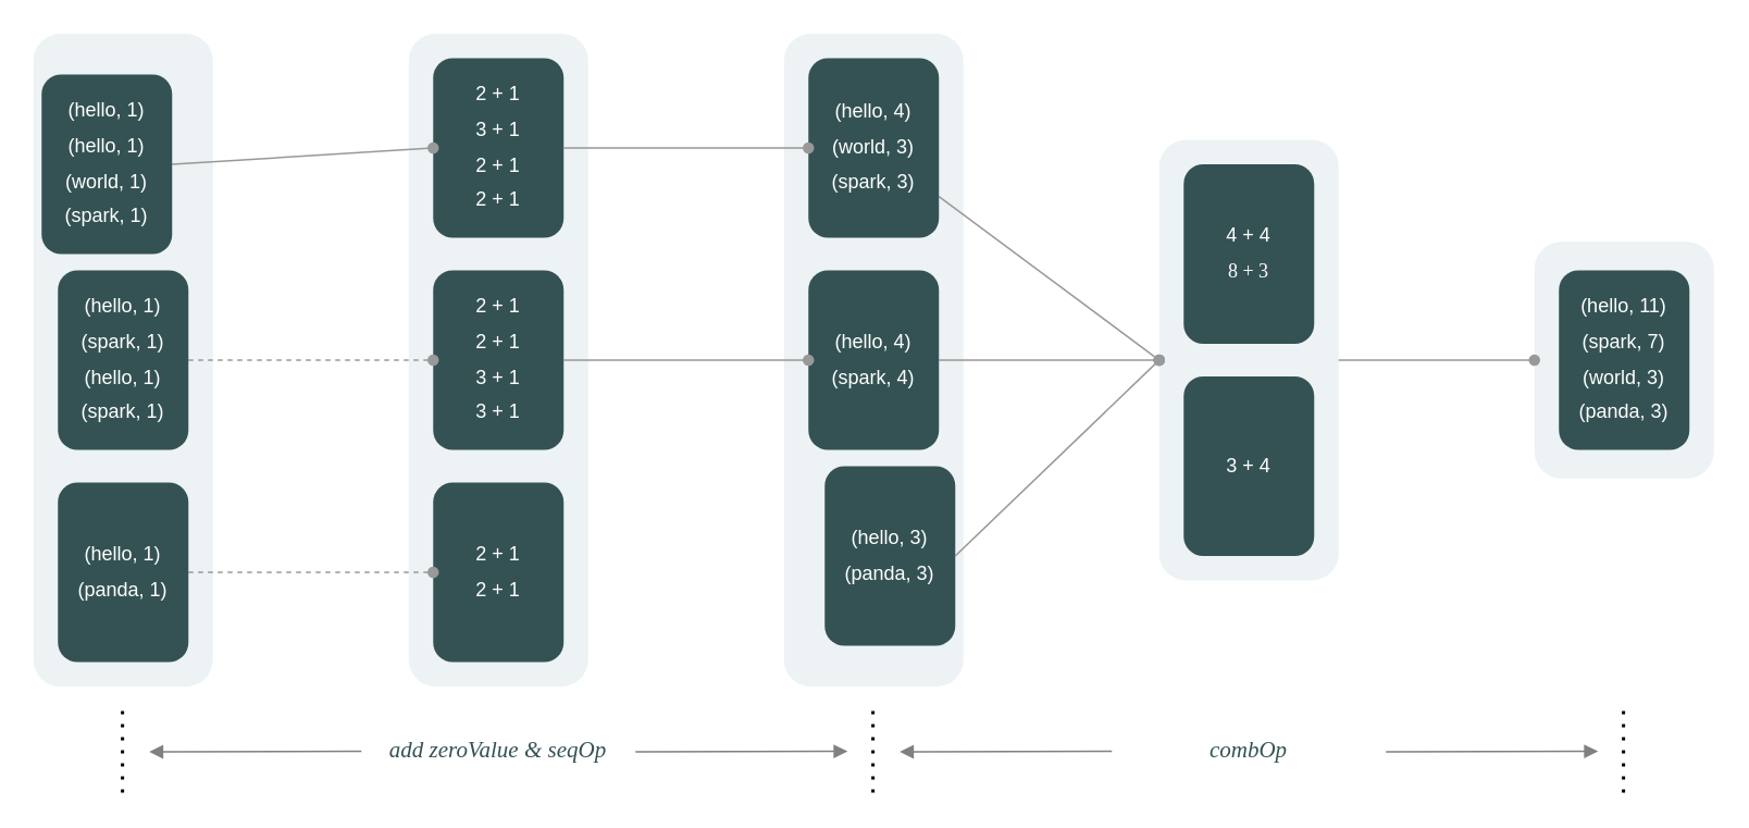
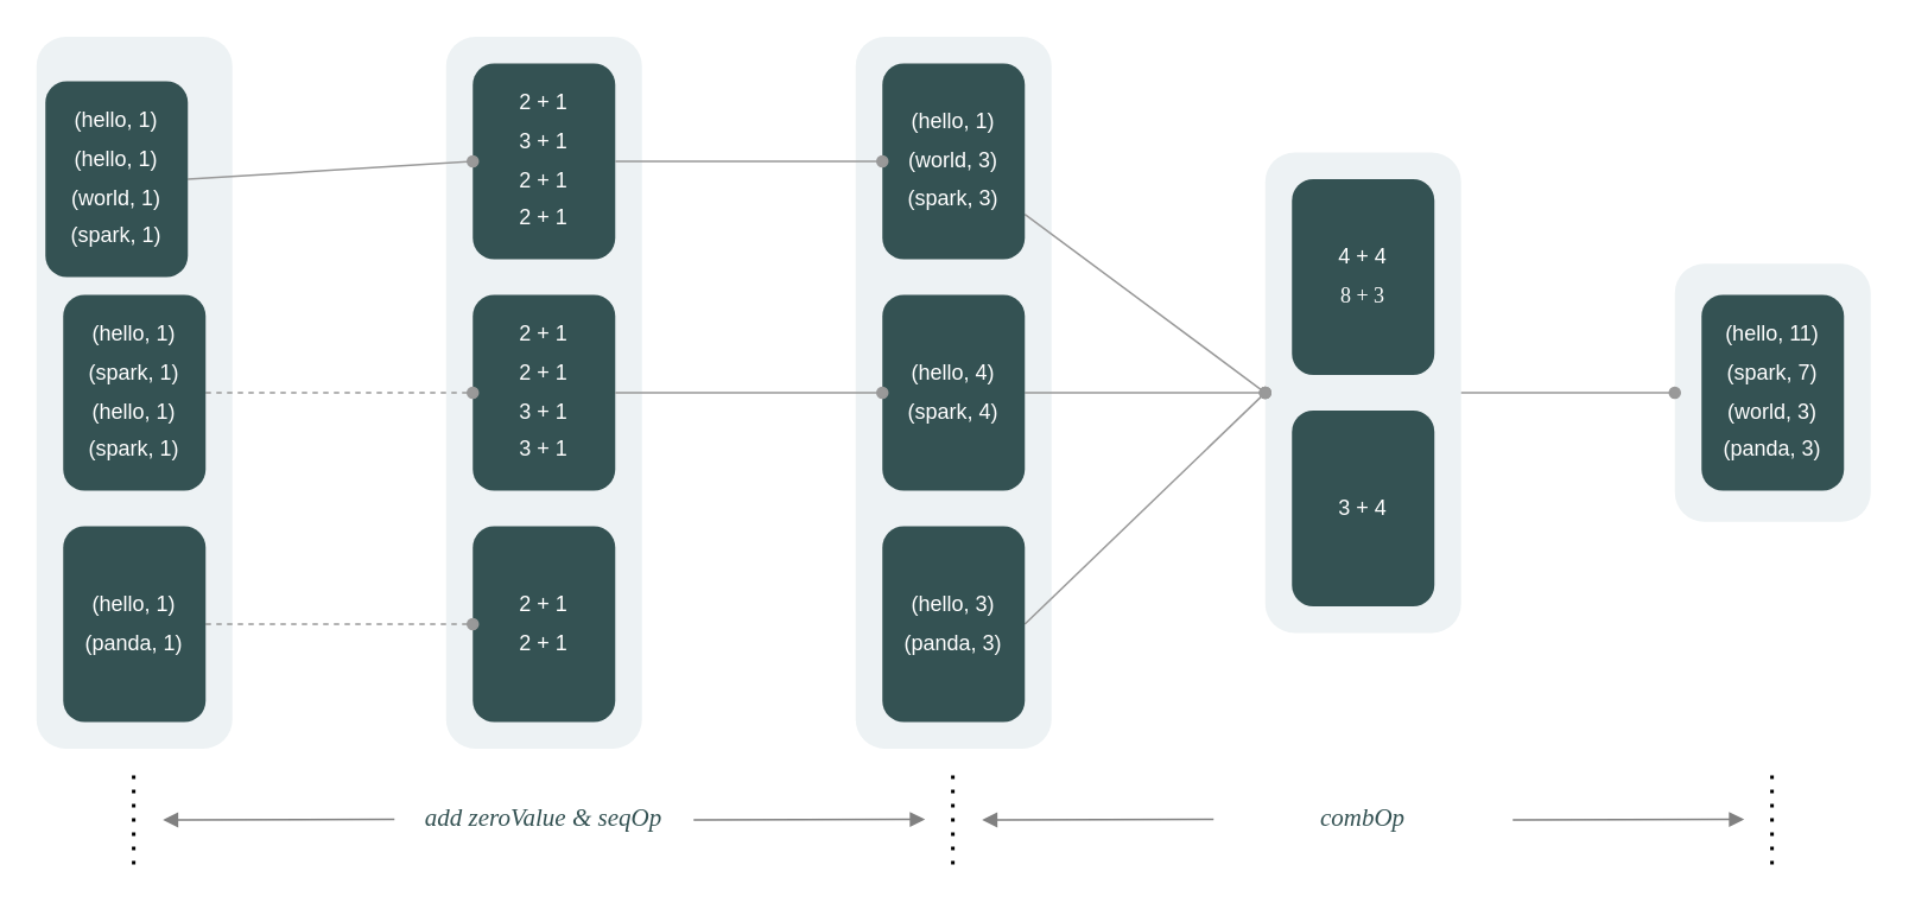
- <mxCell id="10" value="&lt;font color=&quot;#ffffff&quot; style=&quot;line-height: 180%&quot;&gt;&lt;font face=&quot;Helvetica&quot;&gt;(hello, 4)&lt;br&gt;(world, 3)&lt;br&gt;(spark, 3)&lt;/font&gt;&lt;br&gt;&lt;/font&gt;" style="rounded=1;whiteSpace=wrap;html=1;fontFamily=Tahoma;fontSize=12;fontColor=#345253;strokeWidth=2;fillColor=#345253;strokeColor=none;spacing=2;" vertex="1" parent="1"><mxGeometry x="495" y="35" width="80" height="110" as="geometry" /></mxCell>
+ <mxCell id="10" value="&lt;font color=&quot;#ffffff&quot; style=&quot;line-height: 180%&quot;&gt;&lt;font face=&quot;Helvetica&quot;&gt;(hello, 1)&lt;br&gt;(world, 3)&lt;br&gt;(spark, 3)&lt;/font&gt;&lt;br&gt;&lt;/font&gt;" style="rounded=1;whiteSpace=wrap;html=1;fontFamily=Tahoma;fontSize=12;fontColor=#345253;strokeWidth=2;fillColor=#345253;strokeColor=none;spacing=2;" vertex="1" parent="1"><mxGeometry x="495" y="35" width="80" height="110" as="geometry" /></mxCell>
- <mxCell id="14" value="&lt;font color=&quot;#ffffff&quot; style=&quot;line-height: 180%&quot;&gt;&lt;span style=&quot;font-family: &amp;#34;helvetica&amp;#34;&quot;&gt;(hello, 3)&lt;/span&gt;&lt;br style=&quot;font-family: &amp;#34;helvetica&amp;#34;&quot;&gt;&lt;span style=&quot;font-family: &amp;#34;helvetica&amp;#34;&quot;&gt;(panda, 3)&lt;/span&gt;&lt;br&gt;&lt;/font&gt;" style="rounded=1;whiteSpace=wrap;html=1;fontFamily=Tahoma;fontSize=12;fontColor=#345253;strokeWidth=2;fillColor=#345253;strokeColor=none;spacing=2;" vertex="1" parent="1"><mxGeometry x="505" y="285" width="80" height="110" as="geometry" /></mxCell>
+ <mxCell id="14" value="&lt;font color=&quot;#ffffff&quot; style=&quot;line-height: 180%&quot;&gt;&lt;span style=&quot;font-family: &amp;#34;helvetica&amp;#34;&quot;&gt;(hello, 3)&lt;/span&gt;&lt;br style=&quot;font-family: &amp;#34;helvetica&amp;#34;&quot;&gt;&lt;span style=&quot;font-family: &amp;#34;helvetica&amp;#34;&quot;&gt;(panda, 3)&lt;/span&gt;&lt;br&gt;&lt;/font&gt;" style="rounded=1;whiteSpace=wrap;html=1;fontFamily=Tahoma;fontSize=12;fontColor=#345253;strokeWidth=2;fillColor=#345253;strokeColor=none;spacing=2;" vertex="1" parent="1"><mxGeometry x="495" y="295" width="80" height="110" as="geometry" /></mxCell>
